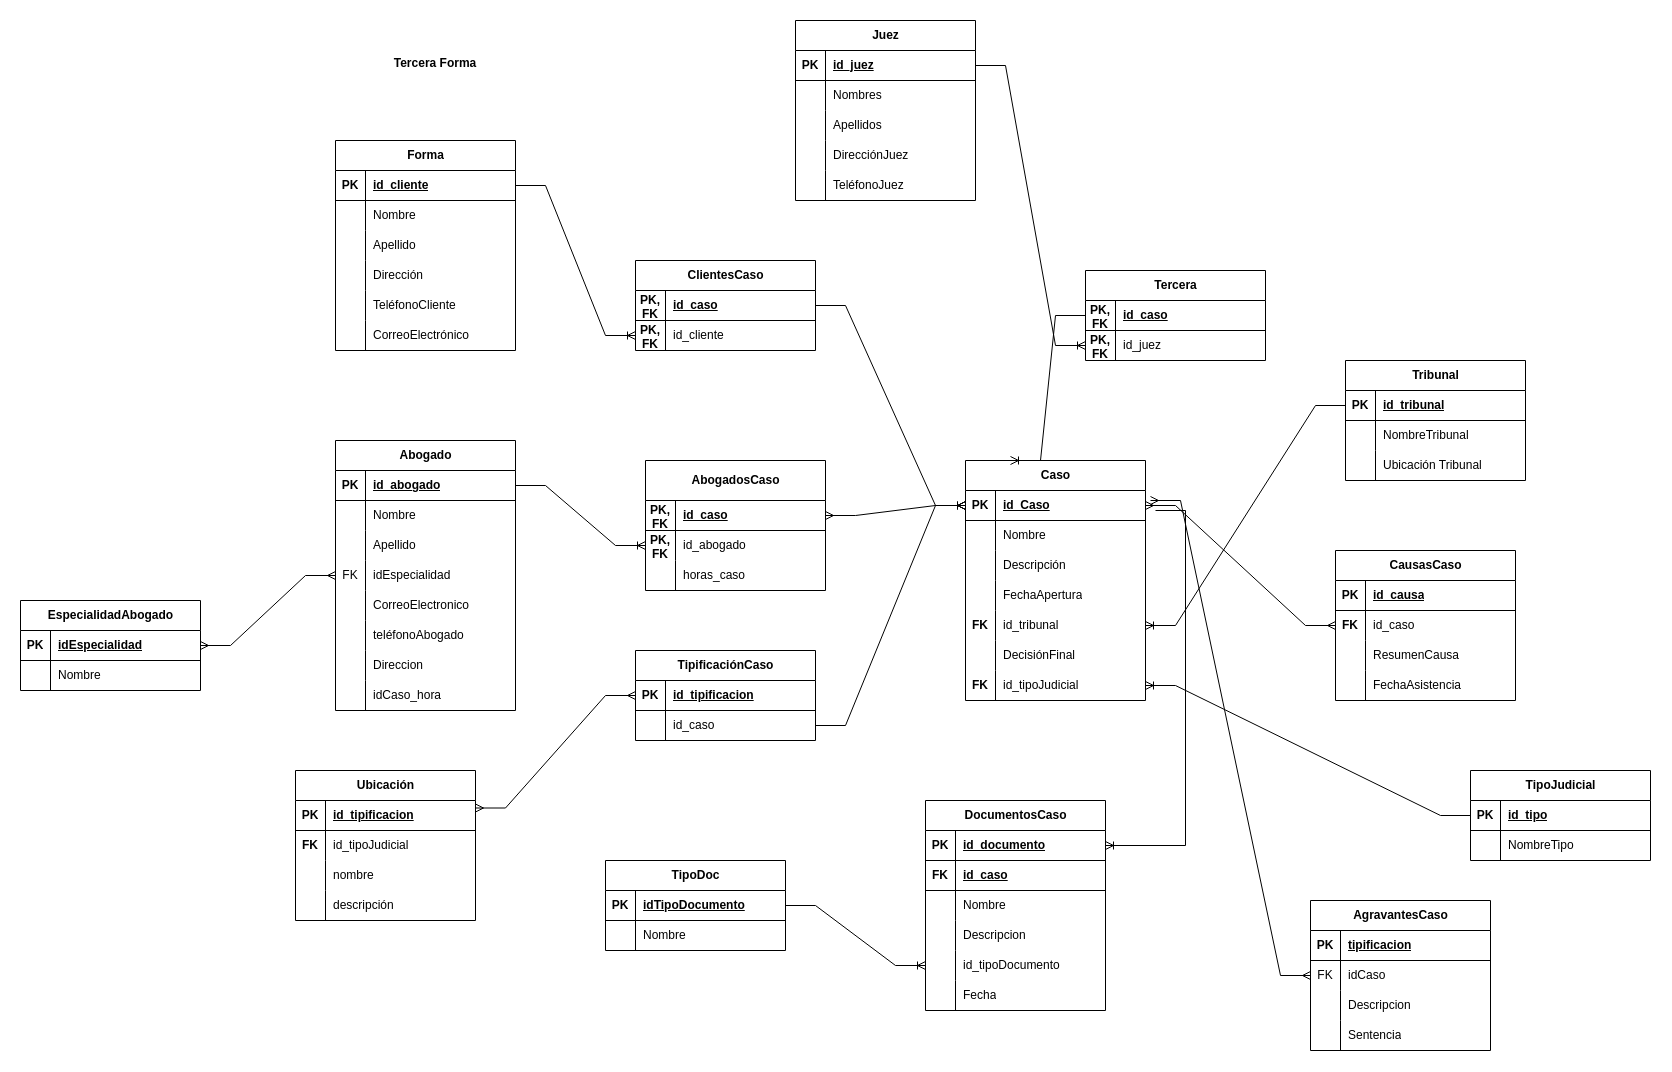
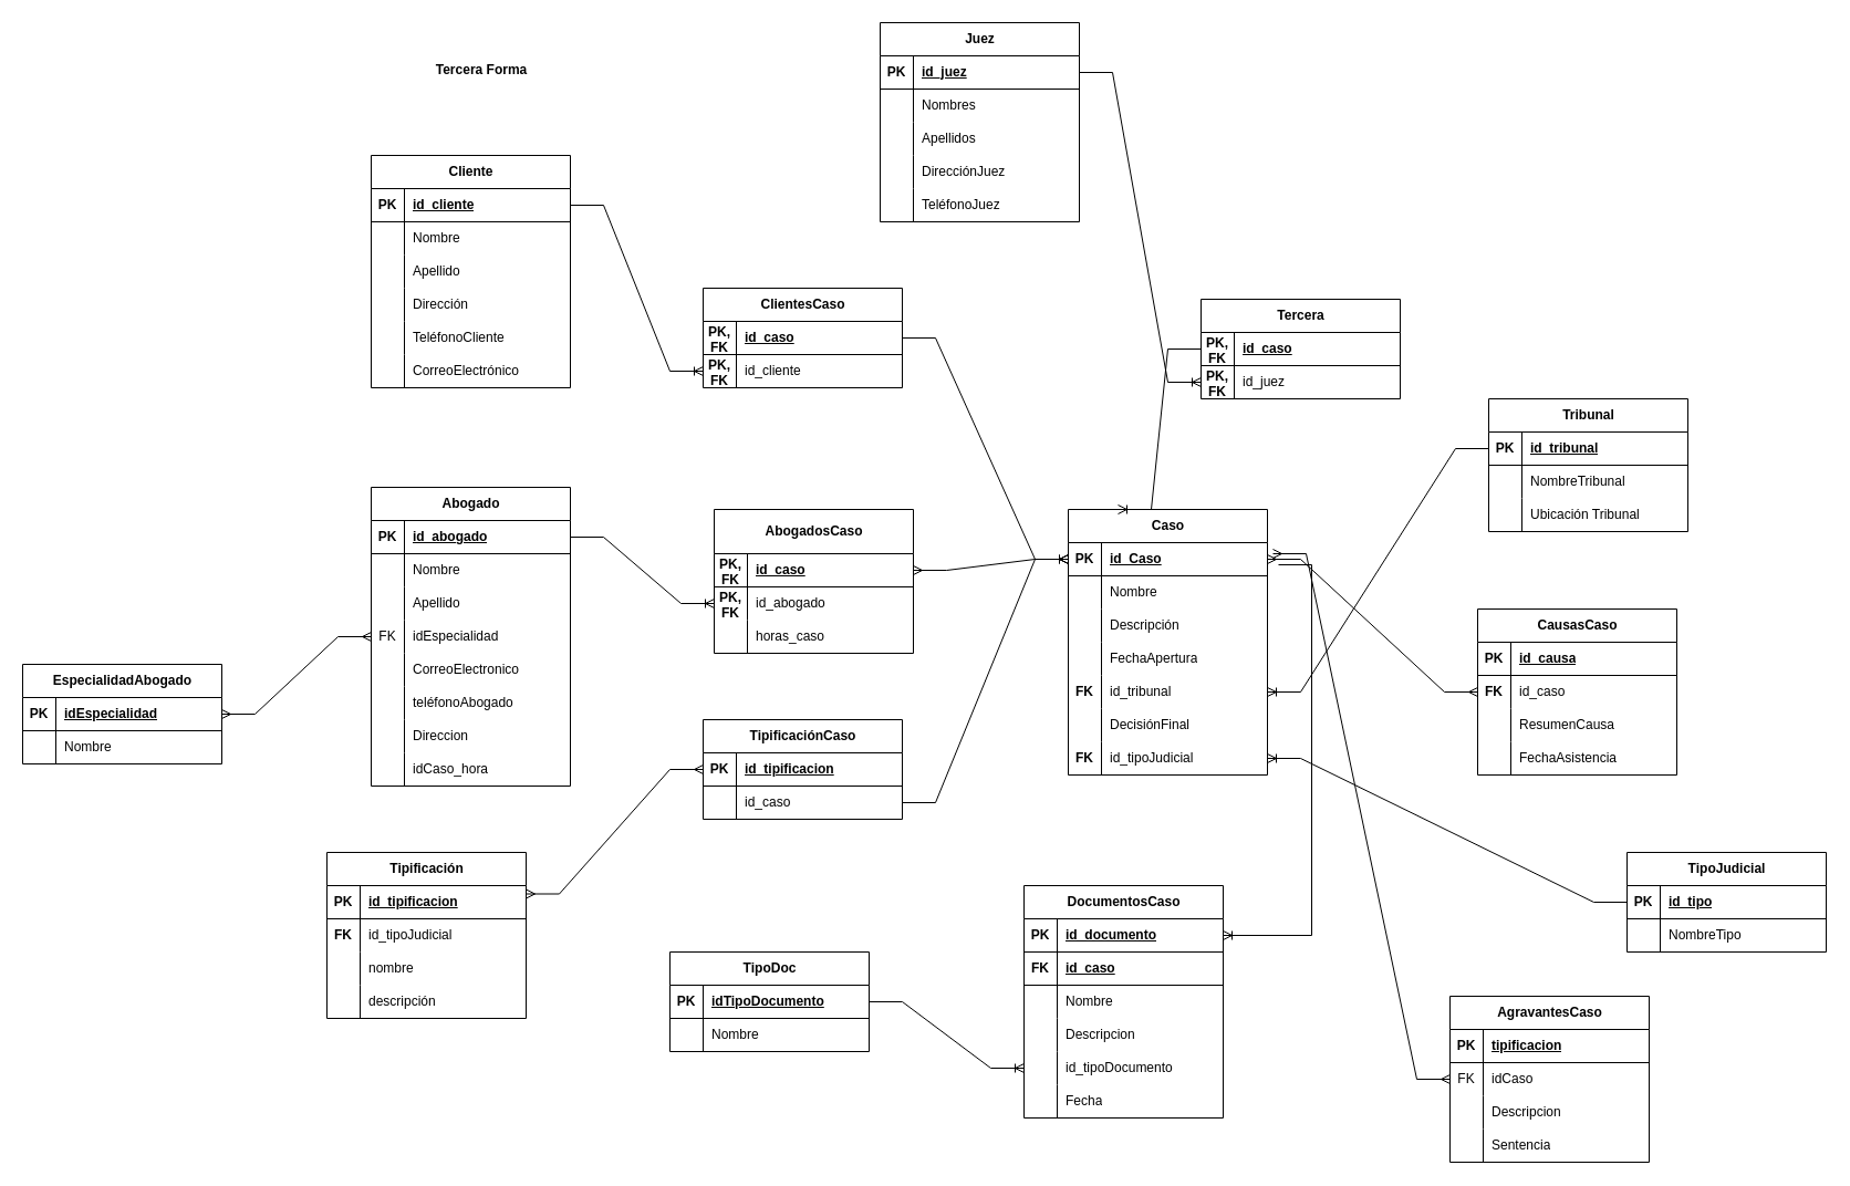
- <mxCell id="3" value="Forma" style="shape=table;startSize=30;container=1;collapsible=1;childLayout=tableLayout;fixedRows=1;rowLines=0;fontStyle=1;align=center;resizeLast=1;html=1;rounded=0;" parent="1" vertex="1"><mxGeometry x="335" y="140" width="180" height="210" as="geometry" /></mxCell>
+ <mxCell id="3" value="Cliente" style="shape=table;startSize=30;container=1;collapsible=1;childLayout=tableLayout;fixedRows=1;rowLines=0;fontStyle=1;align=center;resizeLast=1;html=1;rounded=0;" parent="1" vertex="1"><mxGeometry x="335" y="140" width="180" height="210" as="geometry" /></mxCell>
- <mxCell id="139" value="Ubicación" style="shape=table;startSize=30;container=1;collapsible=1;childLayout=tableLayout;fixedRows=1;rowLines=0;fontStyle=1;align=center;resizeLast=1;html=1;" parent="1" vertex="1"><mxGeometry x="295" y="770" width="180" height="150" as="geometry" /></mxCell>
+ <mxCell id="139" value="Tipificación" style="shape=table;startSize=30;container=1;collapsible=1;childLayout=tableLayout;fixedRows=1;rowLines=0;fontStyle=1;align=center;resizeLast=1;html=1;" parent="1" vertex="1"><mxGeometry x="295" y="770" width="180" height="150" as="geometry" /></mxCell>
